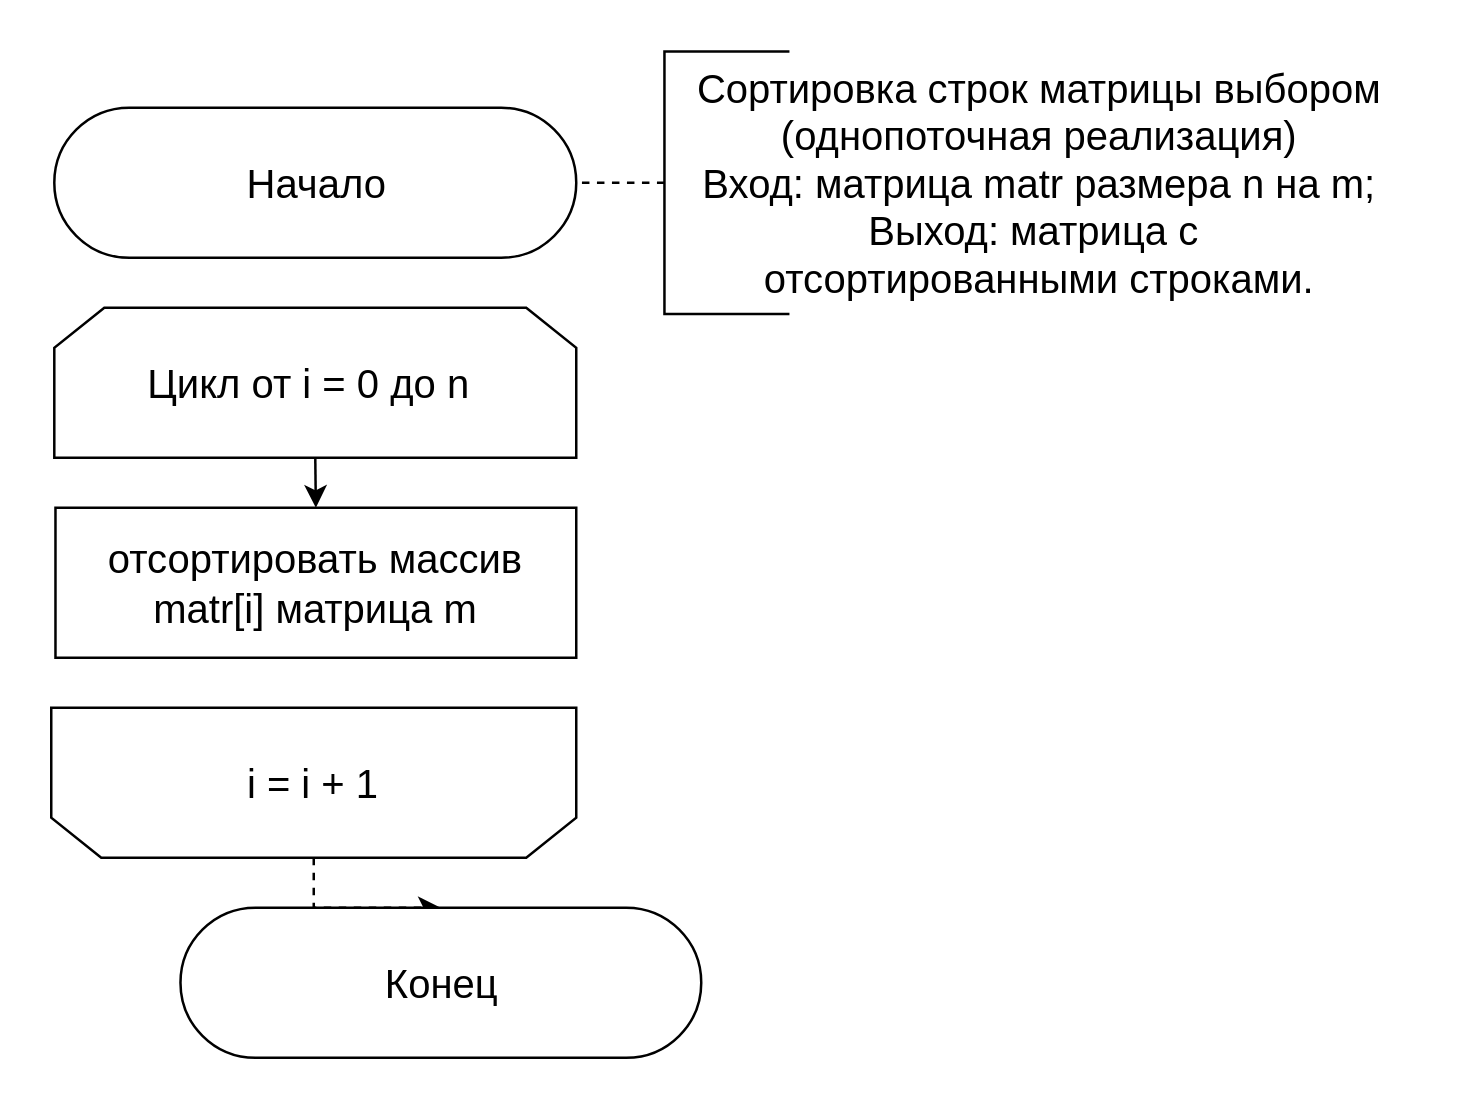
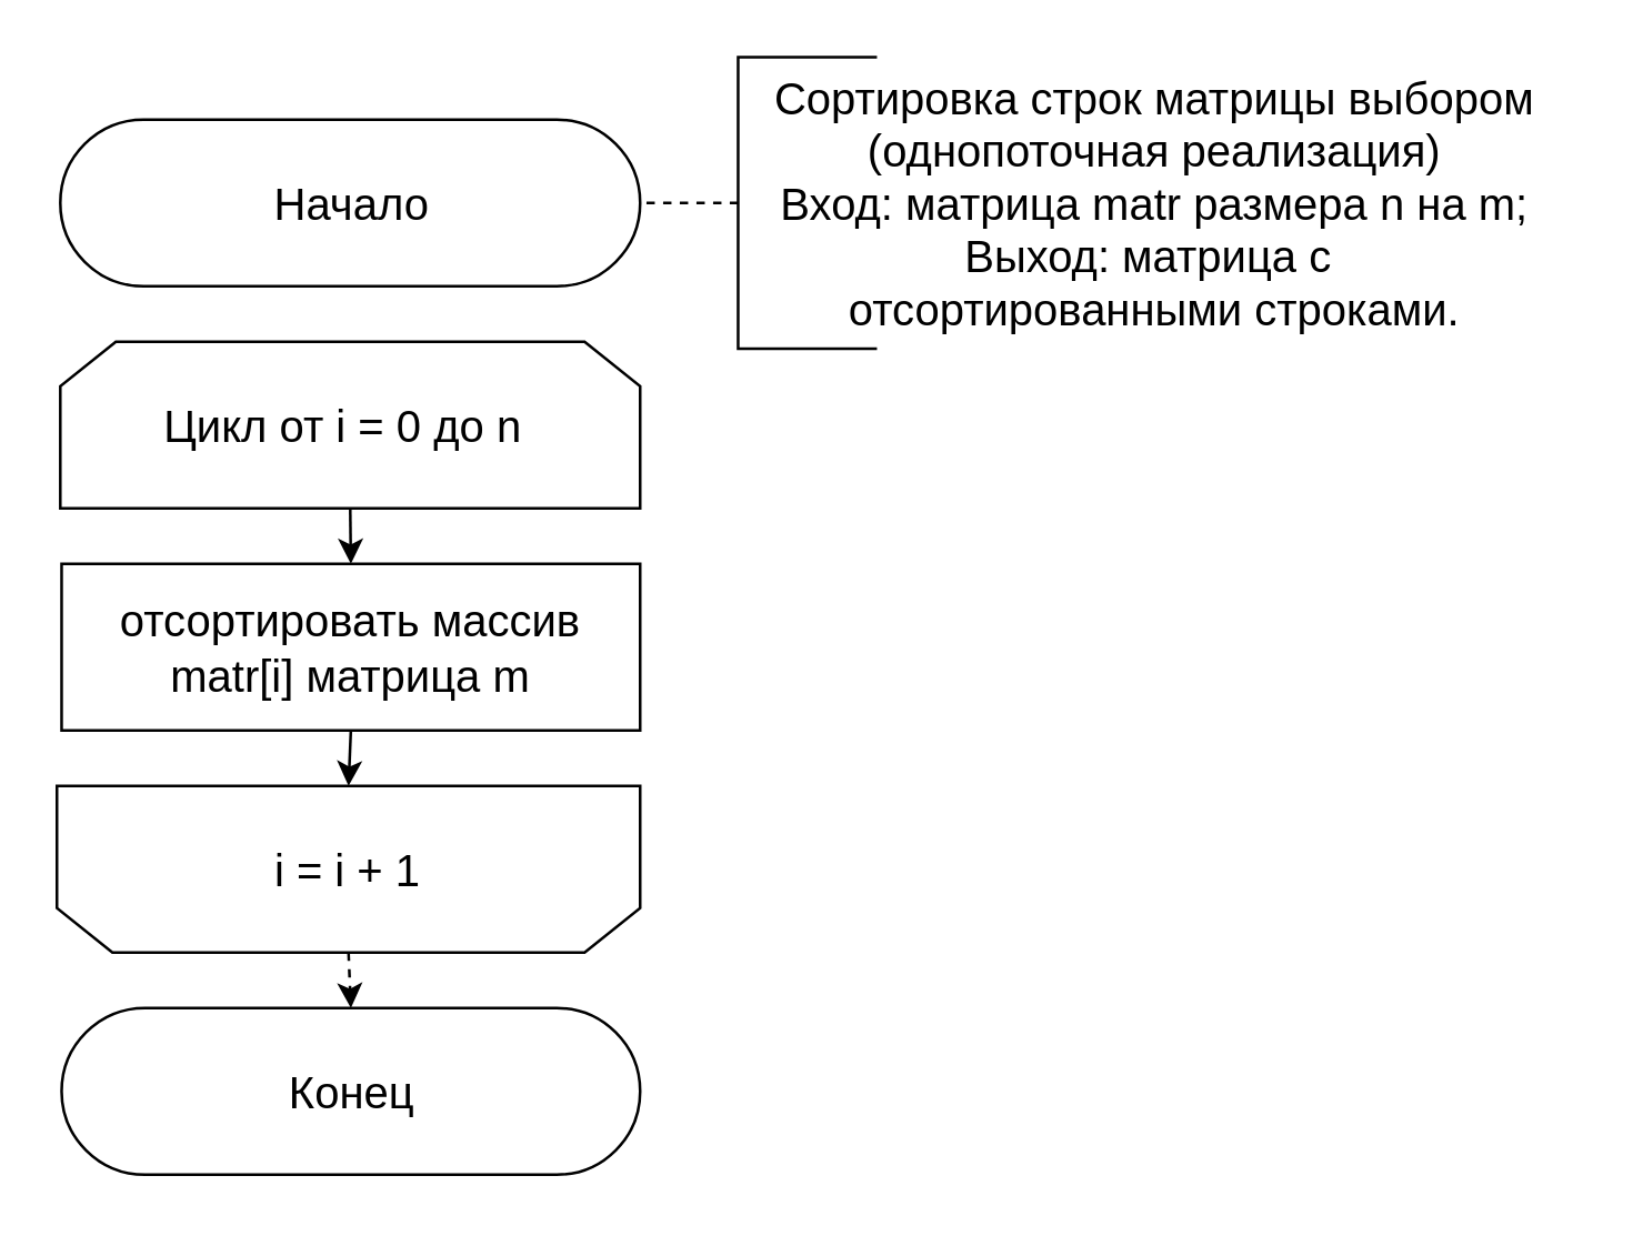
+ <mxCell id="8" style="edgeStyle=orthogonalEdgeStyle;rounded=0;orthogonalLoop=1;jettySize=auto;html=1;exitX=0.5;exitY=1;exitDx=0;exitDy=0;entryX=0.5;entryY=1;entryDx=0;entryDy=0;" edge="1" parent="1" source="9" target="11"><mxGeometry relative="1" as="geometry" /></mxCell>
- <mxCell id="12" value="&lt;font style=&quot;font-size: 16px&quot;&gt;Конец&lt;/font&gt;" style="html=1;dashed=0;whitespace=wrap;shape=mxgraph.dfd.start" vertex="1" parent="1"><mxGeometry x="71.69" y="362.5" width="208.31" height="60" as="geometry" /></mxCell>
+ <mxCell id="12" value="&lt;font style=&quot;font-size: 16px&quot;&gt;Конец&lt;/font&gt;" style="html=1;dashed=0;whitespace=wrap;shape=mxgraph.dfd.start" vertex="1" parent="1"><mxGeometry x="21.69" y="362.5" width="208.31" height="60" as="geometry" /></mxCell>
